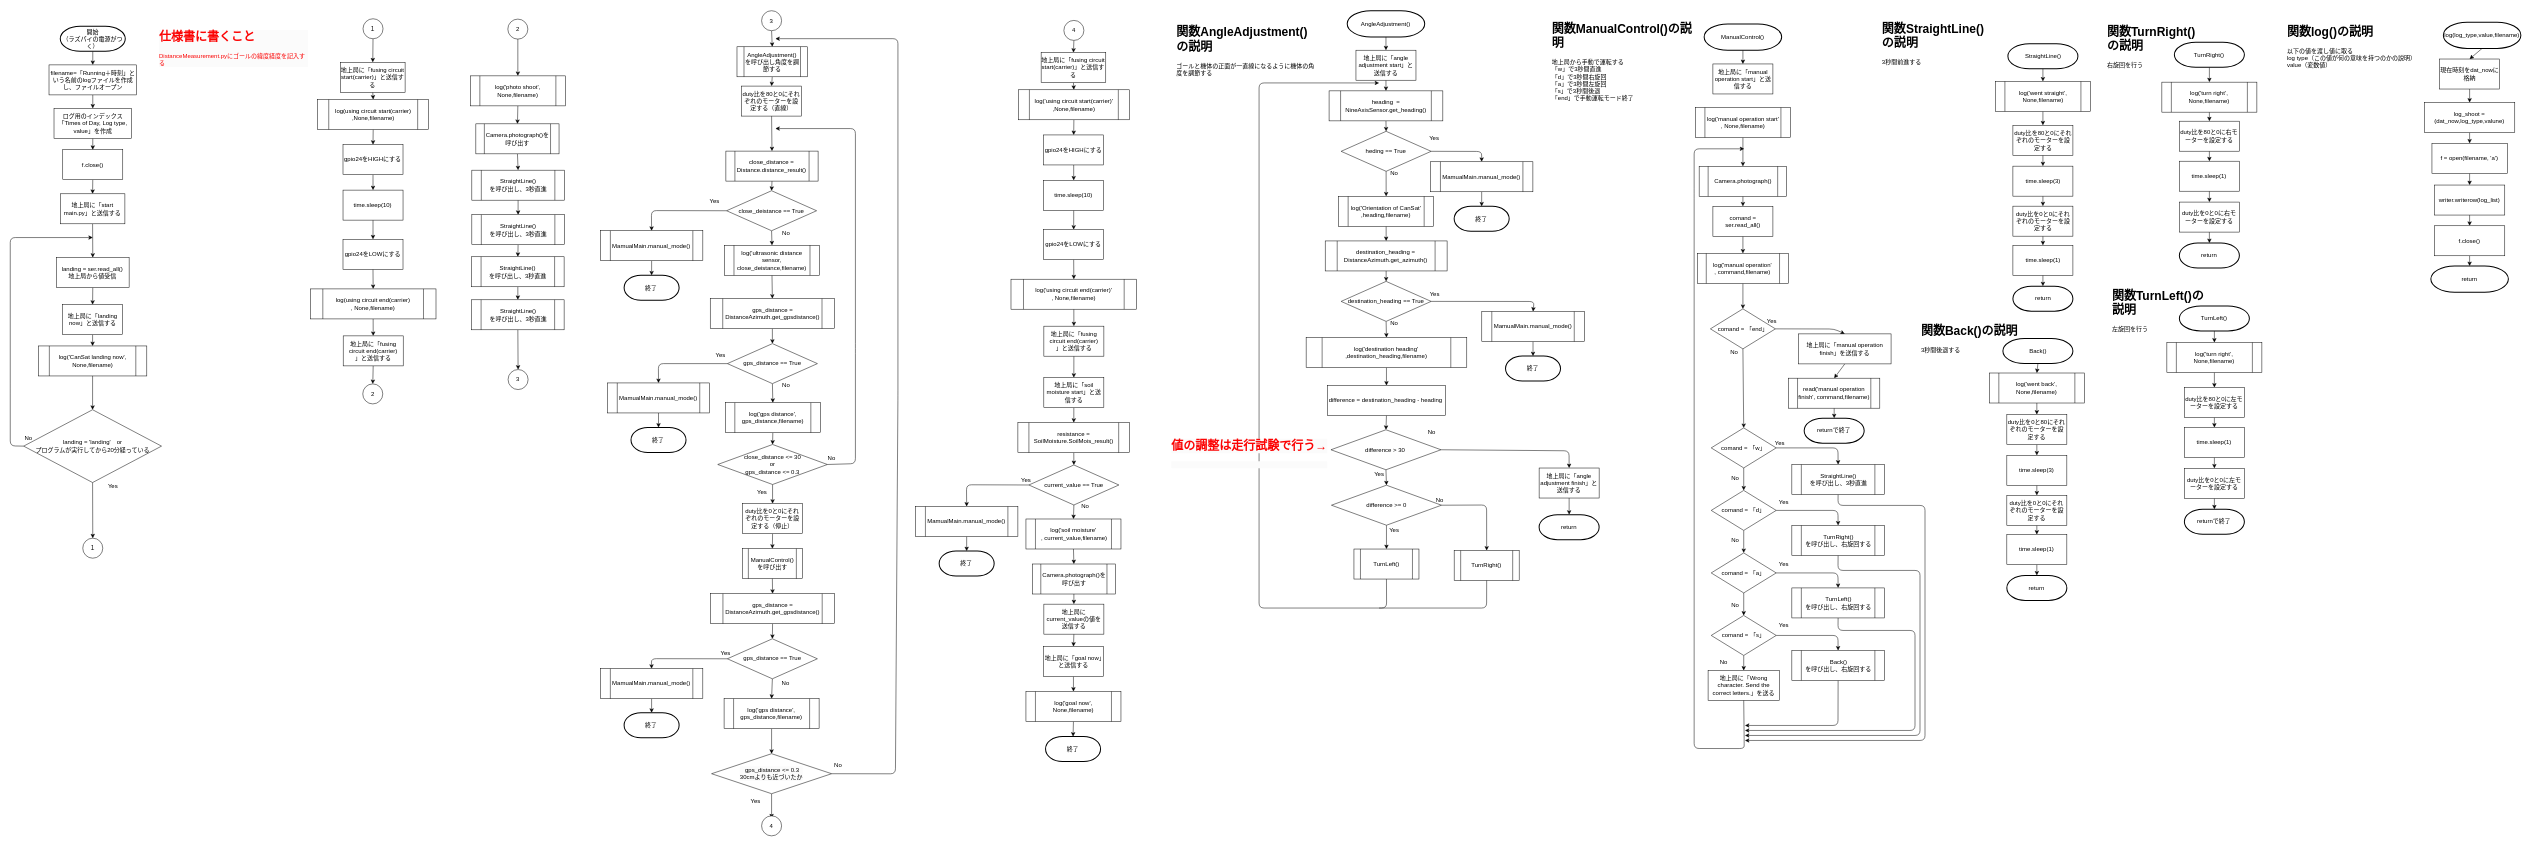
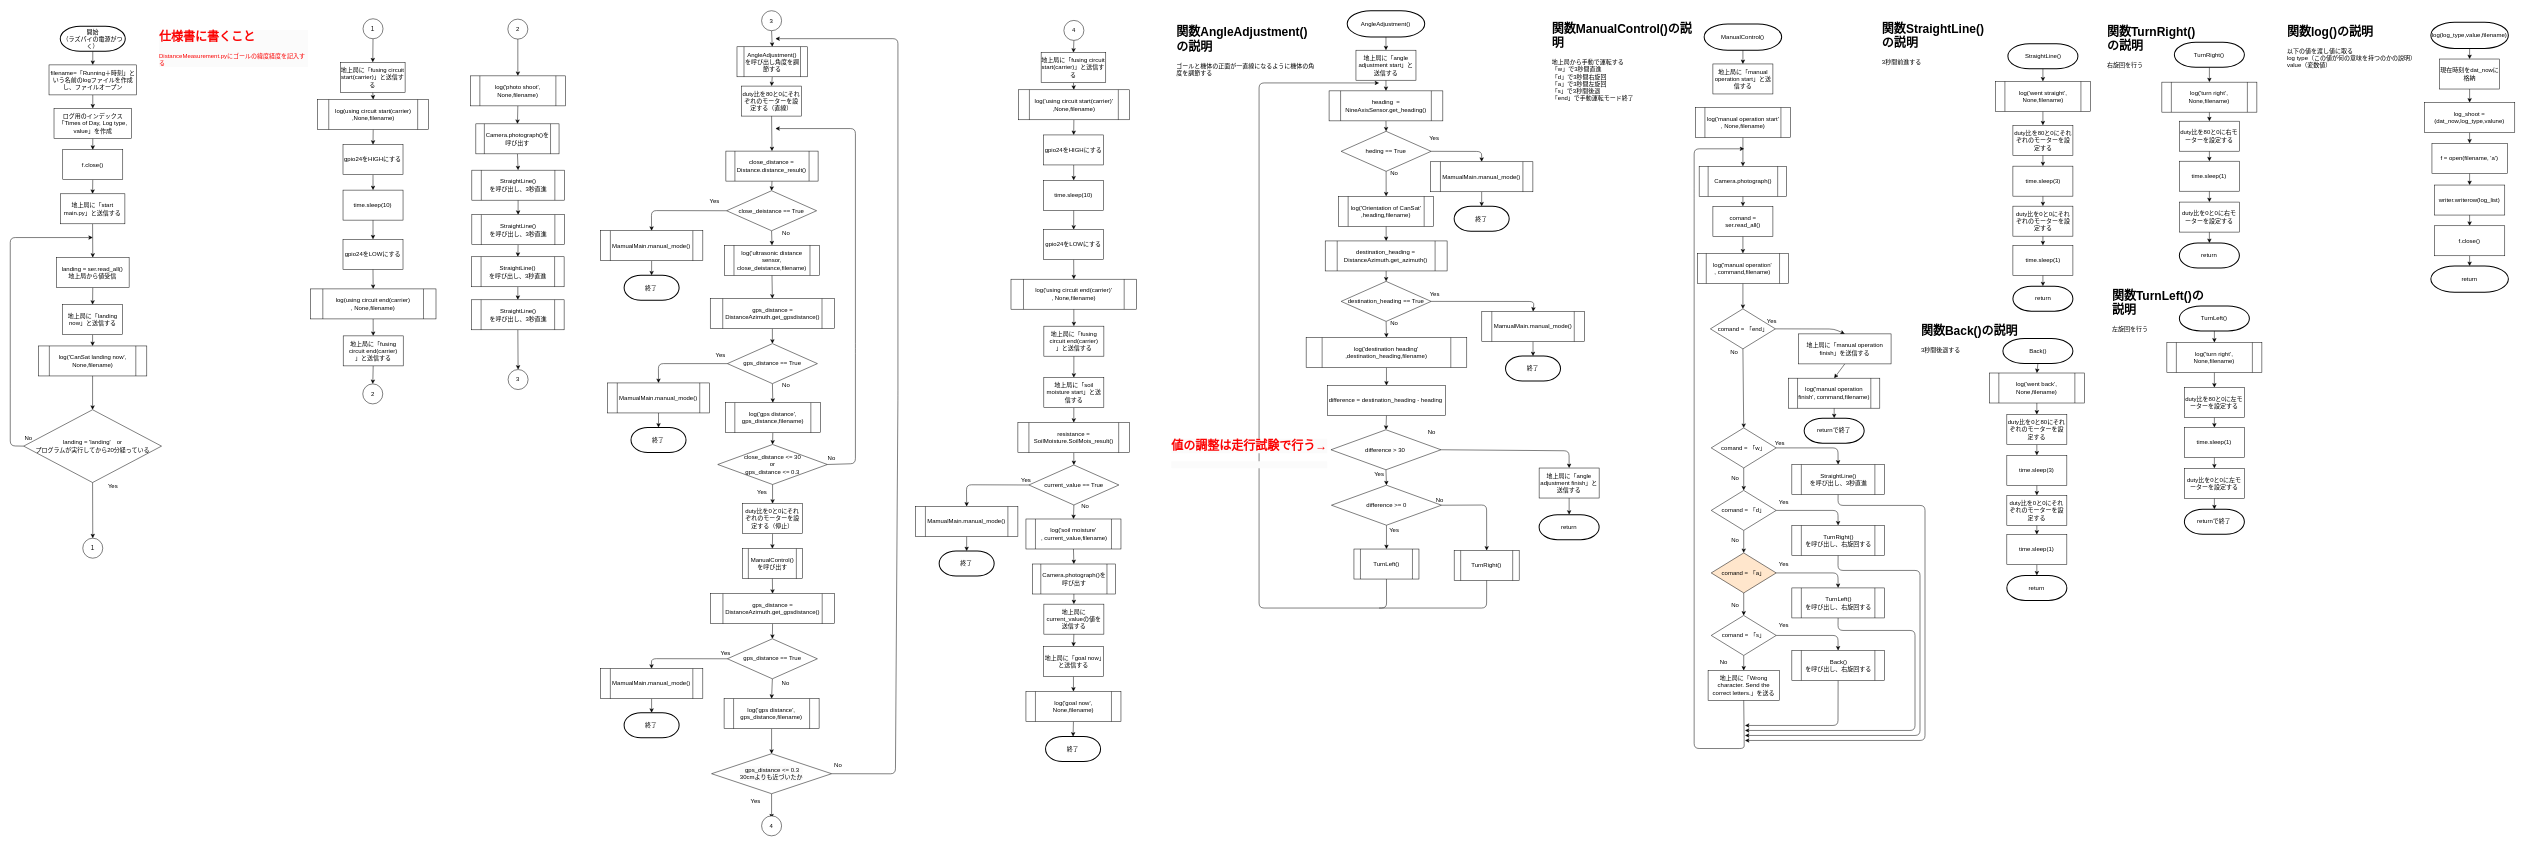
- <mxCell id="156" value="log(log_type,value,filename)" style="strokeWidth=2;html=1;shape=mxgraph.flowchart.terminator;whiteSpace=wrap;" parent="1" vertex="1"><mxGeometry x="4885.25" y="43.43" width="155" height="52.5" as="geometry" /></mxCell>
+ <mxCell id="156" value="log(log_type,value,filename)" style="strokeWidth=2;html=1;shape=mxgraph.flowchart.terminator;whiteSpace=wrap;" parent="1" vertex="1"><mxGeometry x="4860.25" y="43.43" width="155" height="52.5" as="geometry" /></mxCell>
- <mxCell id="315" value="read('manual operation finish', command,filename)" style="shape=process;whiteSpace=wrap;html=1;backgroundOutline=1;" parent="1" vertex="1"><mxGeometry x="3575.88" y="755.37" width="182.5" height="60" as="geometry" /></mxCell>
+ <mxCell id="315" value="log('manual operation finish', command,filename)" style="shape=process;whiteSpace=wrap;html=1;backgroundOutline=1;" parent="1" vertex="1"><mxGeometry x="3575.88" y="755.37" width="182.5" height="60" as="geometry" /></mxCell>
- <mxCell id="75" value="comand = 「a」" style="rhombus;whiteSpace=wrap;html=1;" parent="1" vertex="1"><mxGeometry x="3421.25" y="1104.8" width="130" height="80" as="geometry" /></mxCell>
+ <mxCell id="75" value="comand = 「a」" style="rhombus;whiteSpace=wrap;html=1;fillColor=#ffe6cc;" parent="1" vertex="1"><mxGeometry x="3421.25" y="1104.8" width="130" height="80" as="geometry" /></mxCell>
